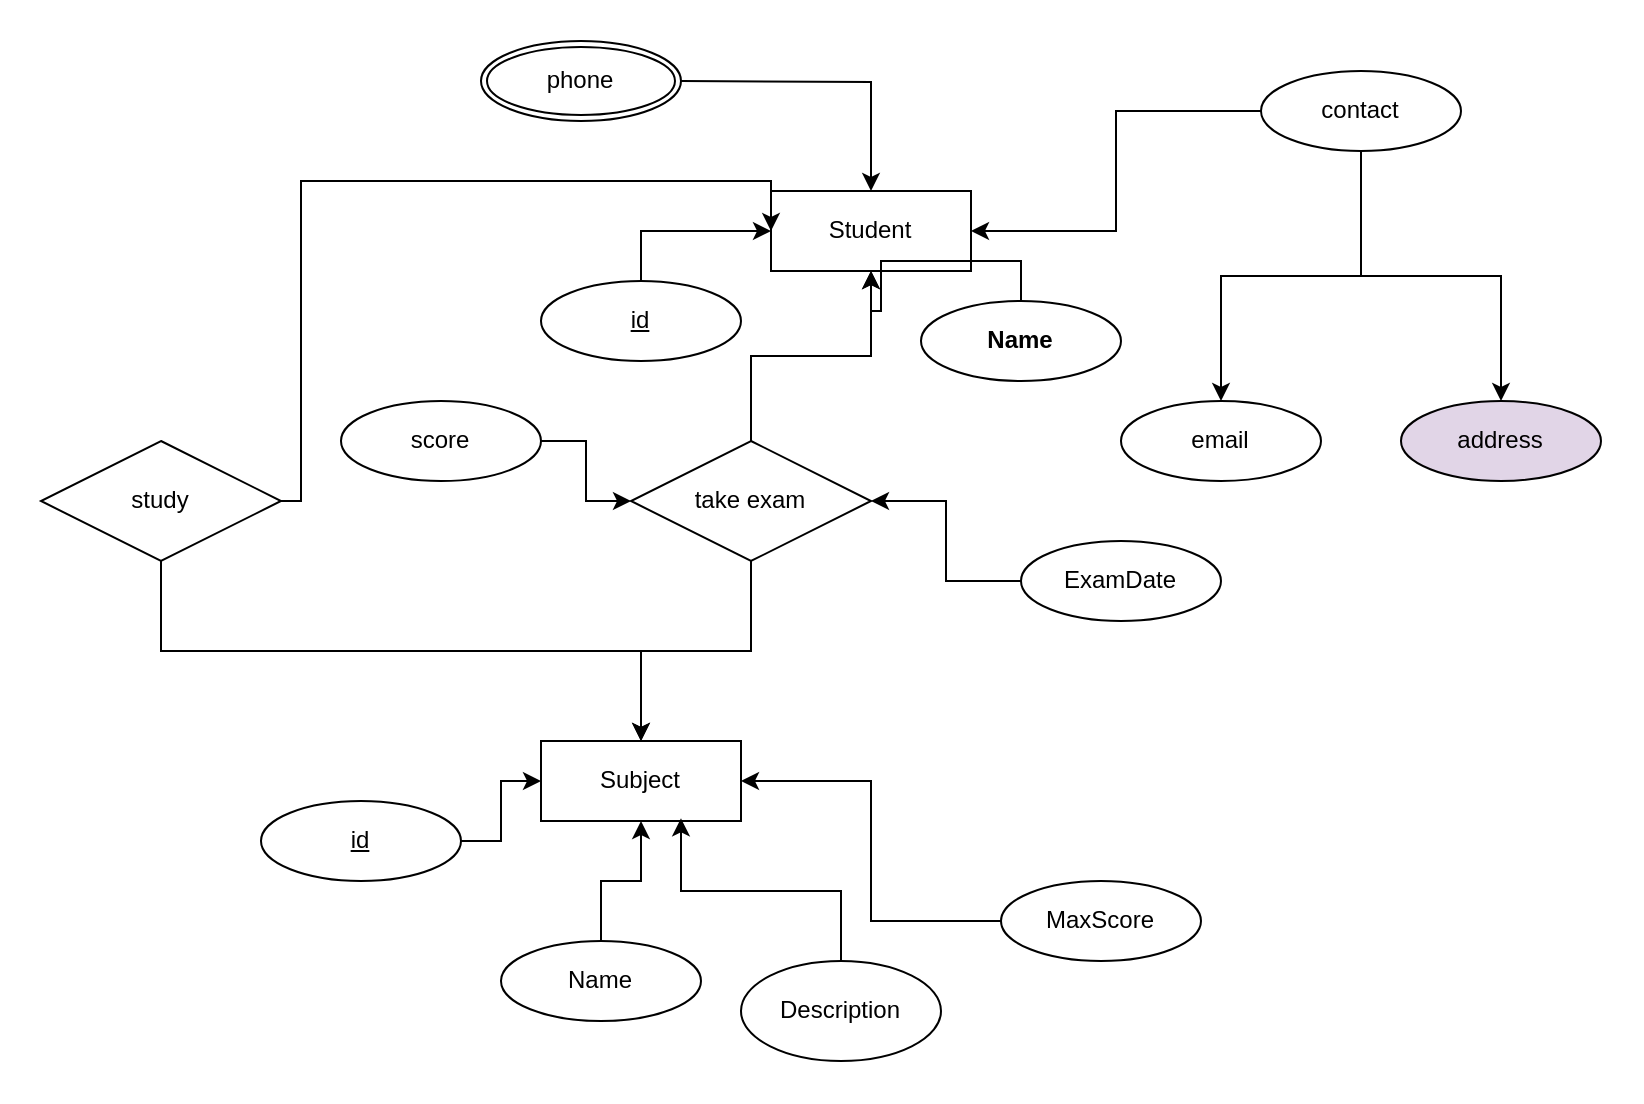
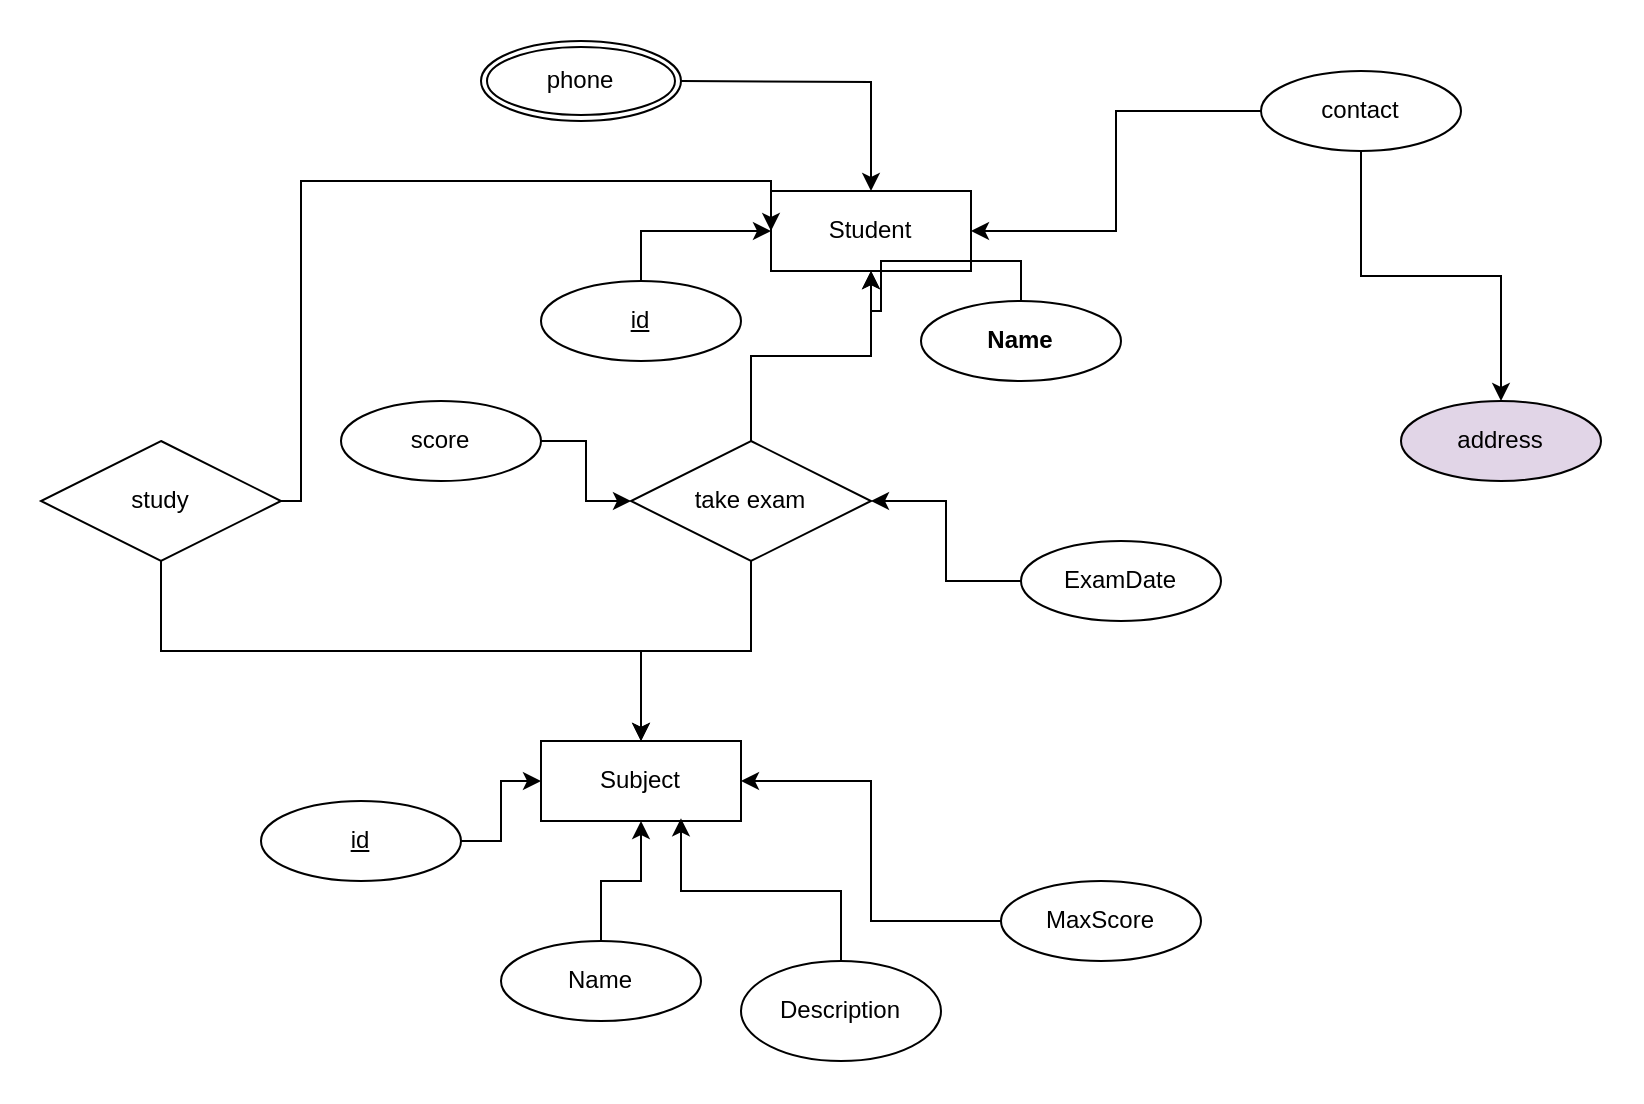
- <mxCell id="8" style="edgeStyle=orthogonalEdgeStyle;rounded=0;orthogonalLoop=1;jettySize=auto;html=1;exitX=0.5;exitY=1;exitDx=0;exitDy=0;entryX=0.5;entryY=0;entryDx=0;entryDy=0;" parent="1" source="10" target="11" edge="1"><mxGeometry relative="1" as="geometry" /></mxCell>
- <mxCell id="11" value="email" style="ellipse;whiteSpace=wrap;html=1;align=center;" parent="1" vertex="1"><mxGeometry x="560" y="200" width="100" height="40" as="geometry" /></mxCell>
